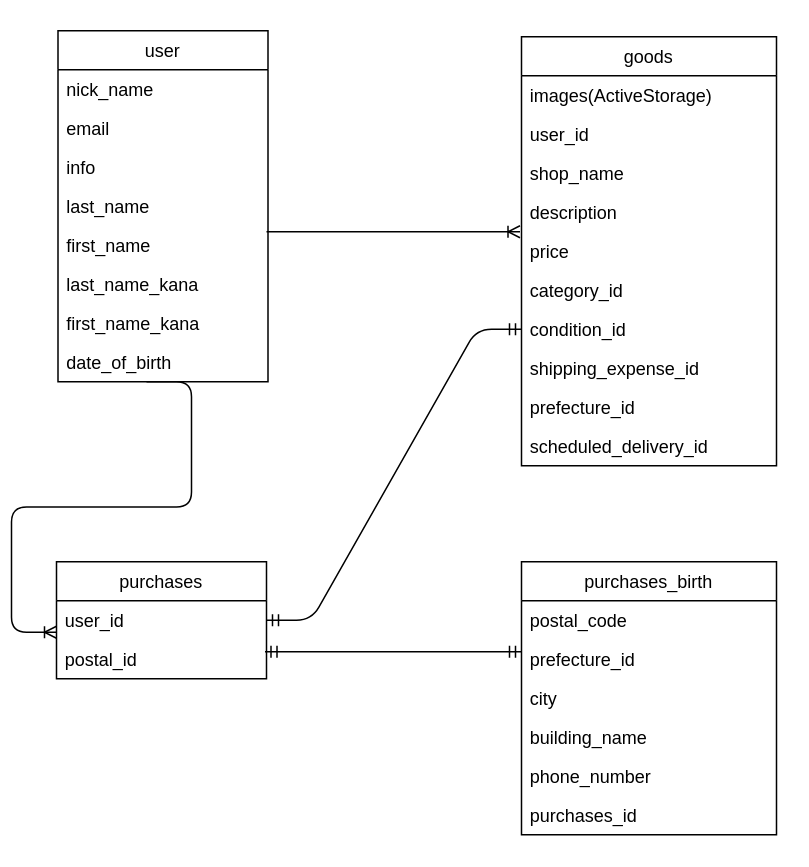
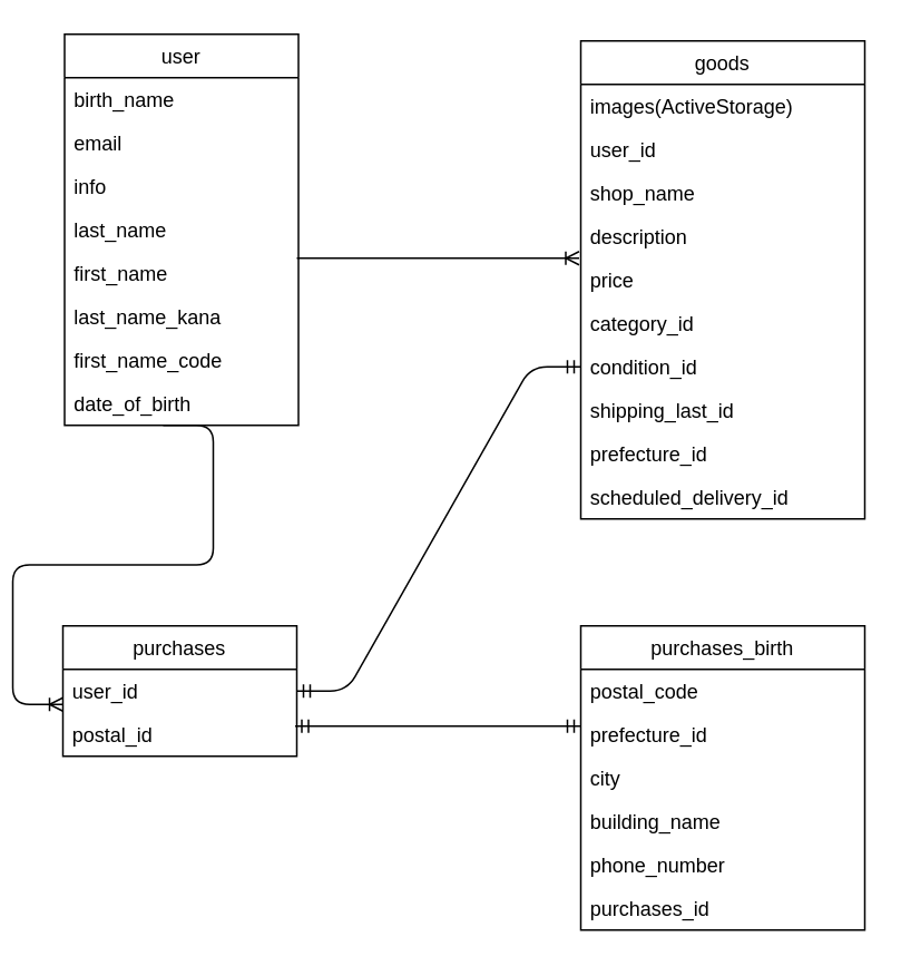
- <mxCell id="3" value="nick_name" style="text;strokeColor=none;fillColor=none;align=left;verticalAlign=top;spacingLeft=4;spacingRight=4;overflow=hidden;rotatable=0;points=[[0,0.5],[1,0.5]];portConstraint=eastwest;" parent="2" vertex="1"><mxGeometry y="26" width="140" height="26" as="geometry" /></mxCell>
+ <mxCell id="3" value="birth_name" style="text;strokeColor=none;fillColor=none;align=left;verticalAlign=top;spacingLeft=4;spacingRight=4;overflow=hidden;rotatable=0;points=[[0,0.5],[1,0.5]];portConstraint=eastwest;" parent="2" vertex="1"><mxGeometry y="26" width="140" height="26" as="geometry" /></mxCell>
- <mxCell id="9" value="first_name_kana&#10;" style="text;strokeColor=none;fillColor=none;align=left;verticalAlign=top;spacingLeft=4;spacingRight=4;overflow=hidden;rotatable=0;points=[[0,0.5],[1,0.5]];portConstraint=eastwest;" parent="2" vertex="1"><mxGeometry y="182" width="140" height="26" as="geometry" /></mxCell>
+ <mxCell id="9" value="first_name_code&#10;" style="text;strokeColor=none;fillColor=none;align=left;verticalAlign=top;spacingLeft=4;spacingRight=4;overflow=hidden;rotatable=0;points=[[0,0.5],[1,0.5]];portConstraint=eastwest;" parent="2" vertex="1"><mxGeometry y="182" width="140" height="26" as="geometry" /></mxCell>
- <mxCell id="20" value="shipping_expense_id" style="text;strokeColor=none;fillColor=none;align=left;verticalAlign=top;spacingLeft=4;spacingRight=4;overflow=hidden;rotatable=0;points=[[0,0.5],[1,0.5]];portConstraint=eastwest;" parent="12" vertex="1"><mxGeometry y="208" width="170" height="26" as="geometry" /></mxCell>
+ <mxCell id="20" value="shipping_last_id" style="text;strokeColor=none;fillColor=none;align=left;verticalAlign=top;spacingLeft=4;spacingRight=4;overflow=hidden;rotatable=0;points=[[0,0.5],[1,0.5]];portConstraint=eastwest;" parent="12" vertex="1"><mxGeometry y="208" width="170" height="26" as="geometry" /></mxCell>
